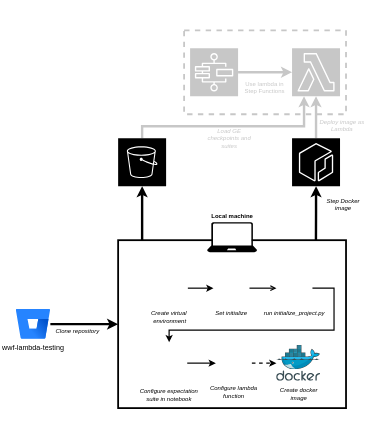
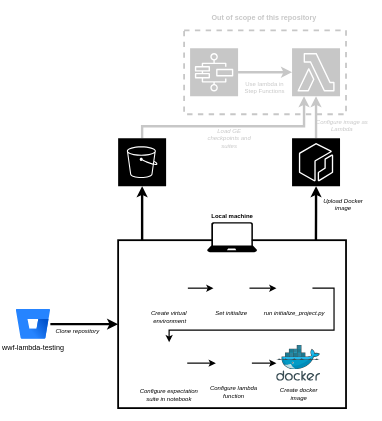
+ <mxCell id="37" value="&lt;b&gt;&lt;font style=&quot;font-size: 12px&quot;&gt;Out of scope of this repository&lt;/font&gt;&lt;/b&gt;" style="text;html=1;align=center;verticalAlign=middle;resizable=0;points=[];autosize=1;strokeColor=none;fillColor=none;fontSize=10;fontFamily=Helvetica;fontColor=#C7C7C7;" parent="1" vertex="1"><mxGeometry x="338" y="20" width="190" height="20" as="geometry" /></mxCell>
- <mxCell id="35" value="Deploy image as&lt;br&gt;Lambda" style="text;html=1;align=center;verticalAlign=middle;resizable=0;points=[];autosize=1;strokeColor=none;fillColor=none;fontSize=10;fontFamily=Helvetica;fontStyle=2;fontColor=#C7C7C7;" parent="1" vertex="1"><mxGeometry x="518" y="194" width="90" height="30" as="geometry" /></mxCell>
+ <mxCell id="35" value="Configure image as&lt;br&gt;Lambda" style="text;html=1;align=center;verticalAlign=middle;resizable=0;points=[];autosize=1;strokeColor=none;fillColor=none;fontSize=10;fontFamily=Helvetica;fontStyle=2;fontColor=#C7C7C7;" parent="1" vertex="1"><mxGeometry x="518" y="194" width="90" height="30" as="geometry" /></mxCell>
- <mxCell id="34" value="Step Docker &lt;br&gt;image" style="text;html=1;align=center;verticalAlign=middle;resizable=0;points=[];autosize=1;strokeColor=none;fillColor=none;fontSize=10;fontFamily=Helvetica;fontStyle=2" parent="1" vertex="1"><mxGeometry x="525" y="325" width="80" height="30" as="geometry" /></mxCell>
+ <mxCell id="34" value="Upload Docker &lt;br&gt;image" style="text;html=1;align=center;verticalAlign=middle;resizable=0;points=[];autosize=1;strokeColor=none;fillColor=none;fontSize=10;fontFamily=Helvetica;fontStyle=2" parent="1" vertex="1"><mxGeometry x="525" y="325" width="80" height="30" as="geometry" /></mxCell>
- <mxCell id="12" style="edgeStyle=orthogonalEdgeStyle;rounded=0;orthogonalLoop=1;jettySize=auto;html=1;fontFamily=Helvetica;fontSize=10;strokeWidth=2;endArrow=open;" parent="3" source="13" target="9" edge="1"><mxGeometry relative="1" as="geometry" /></mxCell>
+ <mxCell id="12" style="edgeStyle=orthogonalEdgeStyle;rounded=0;orthogonalLoop=1;jettySize=auto;html=1;fontFamily=Helvetica;fontSize=10;strokeWidth=2;" parent="3" source="13" target="9" edge="1"><mxGeometry relative="1" as="geometry" /></mxCell>
- <mxCell id="16" style="edgeStyle=orthogonalEdgeStyle;rounded=0;orthogonalLoop=1;jettySize=auto;html=1;fontFamily=Helvetica;fontSize=10;strokeWidth=2;dashed=1;" parent="3" source="17" target="18" edge="1"><mxGeometry relative="1" as="geometry" /></mxCell>
+ <mxCell id="16" style="edgeStyle=orthogonalEdgeStyle;rounded=0;orthogonalLoop=1;jettySize=auto;html=1;fontFamily=Helvetica;fontSize=10;strokeWidth=2;" parent="3" source="17" target="18" edge="1"><mxGeometry relative="1" as="geometry" /></mxCell>
